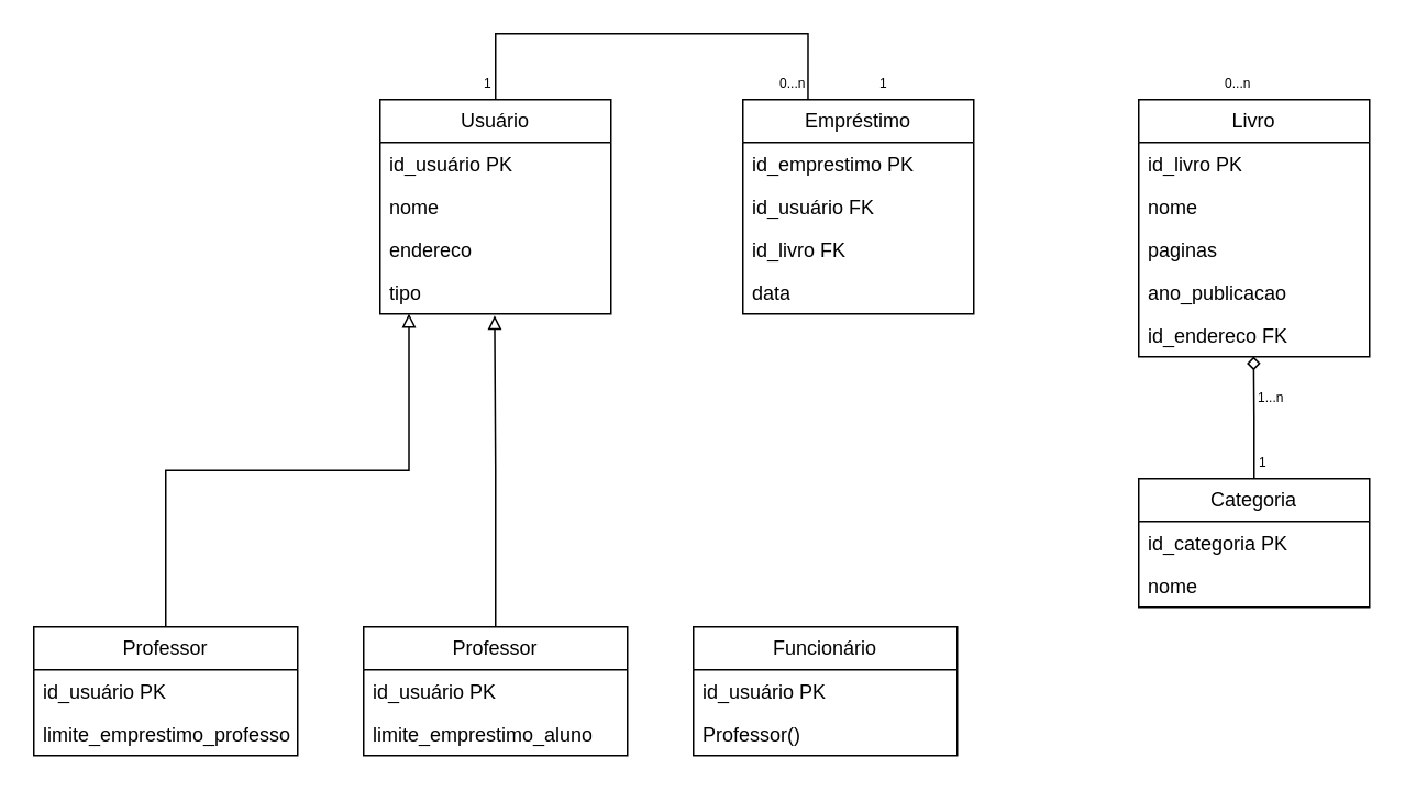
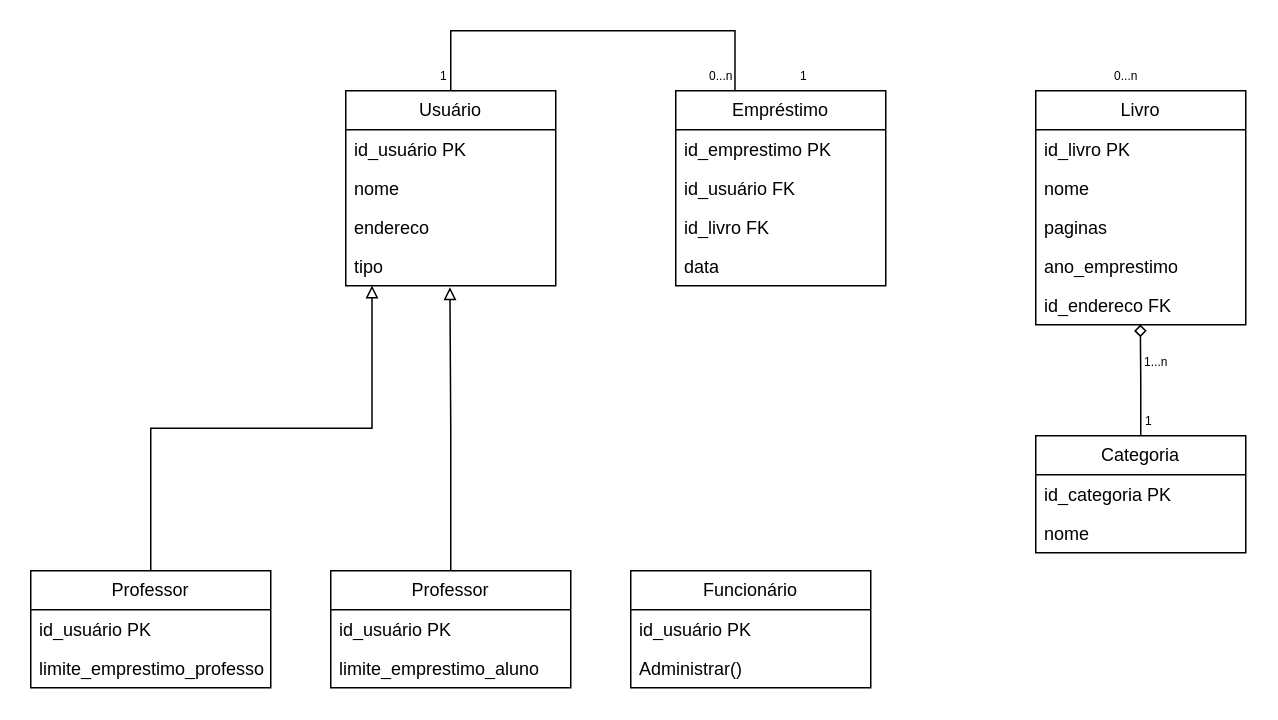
- <mxCell id="17" value="ano_publicacao" style="text;strokeColor=none;fillColor=none;align=left;verticalAlign=top;spacingLeft=4;spacingRight=4;overflow=hidden;rotatable=0;points=[[0,0.5],[1,0.5]];portConstraint=eastwest;whiteSpace=wrap;html=1;" vertex="1" parent="13"><mxGeometry y="104" width="140" height="26" as="geometry" /></mxCell>
+ <mxCell id="17" value="ano_emprestimo" style="text;strokeColor=none;fillColor=none;align=left;verticalAlign=top;spacingLeft=4;spacingRight=4;overflow=hidden;rotatable=0;points=[[0,0.5],[1,0.5]];portConstraint=eastwest;whiteSpace=wrap;html=1;" vertex="1" parent="13"><mxGeometry y="104" width="140" height="26" as="geometry" /></mxCell>
- <mxCell id="24" value="Professor()" style="text;strokeColor=none;fillColor=none;align=left;verticalAlign=top;spacingLeft=4;spacingRight=4;overflow=hidden;rotatable=0;points=[[0,0.5],[1,0.5]];portConstraint=eastwest;whiteSpace=wrap;html=1;" vertex="1" parent="22"><mxGeometry y="52" width="160" height="26" as="geometry" /></mxCell>
+ <mxCell id="24" value="Administrar()" style="text;strokeColor=none;fillColor=none;align=left;verticalAlign=top;spacingLeft=4;spacingRight=4;overflow=hidden;rotatable=0;points=[[0,0.5],[1,0.5]];portConstraint=eastwest;whiteSpace=wrap;html=1;" vertex="1" parent="22"><mxGeometry y="52" width="160" height="26" as="geometry" /></mxCell>
